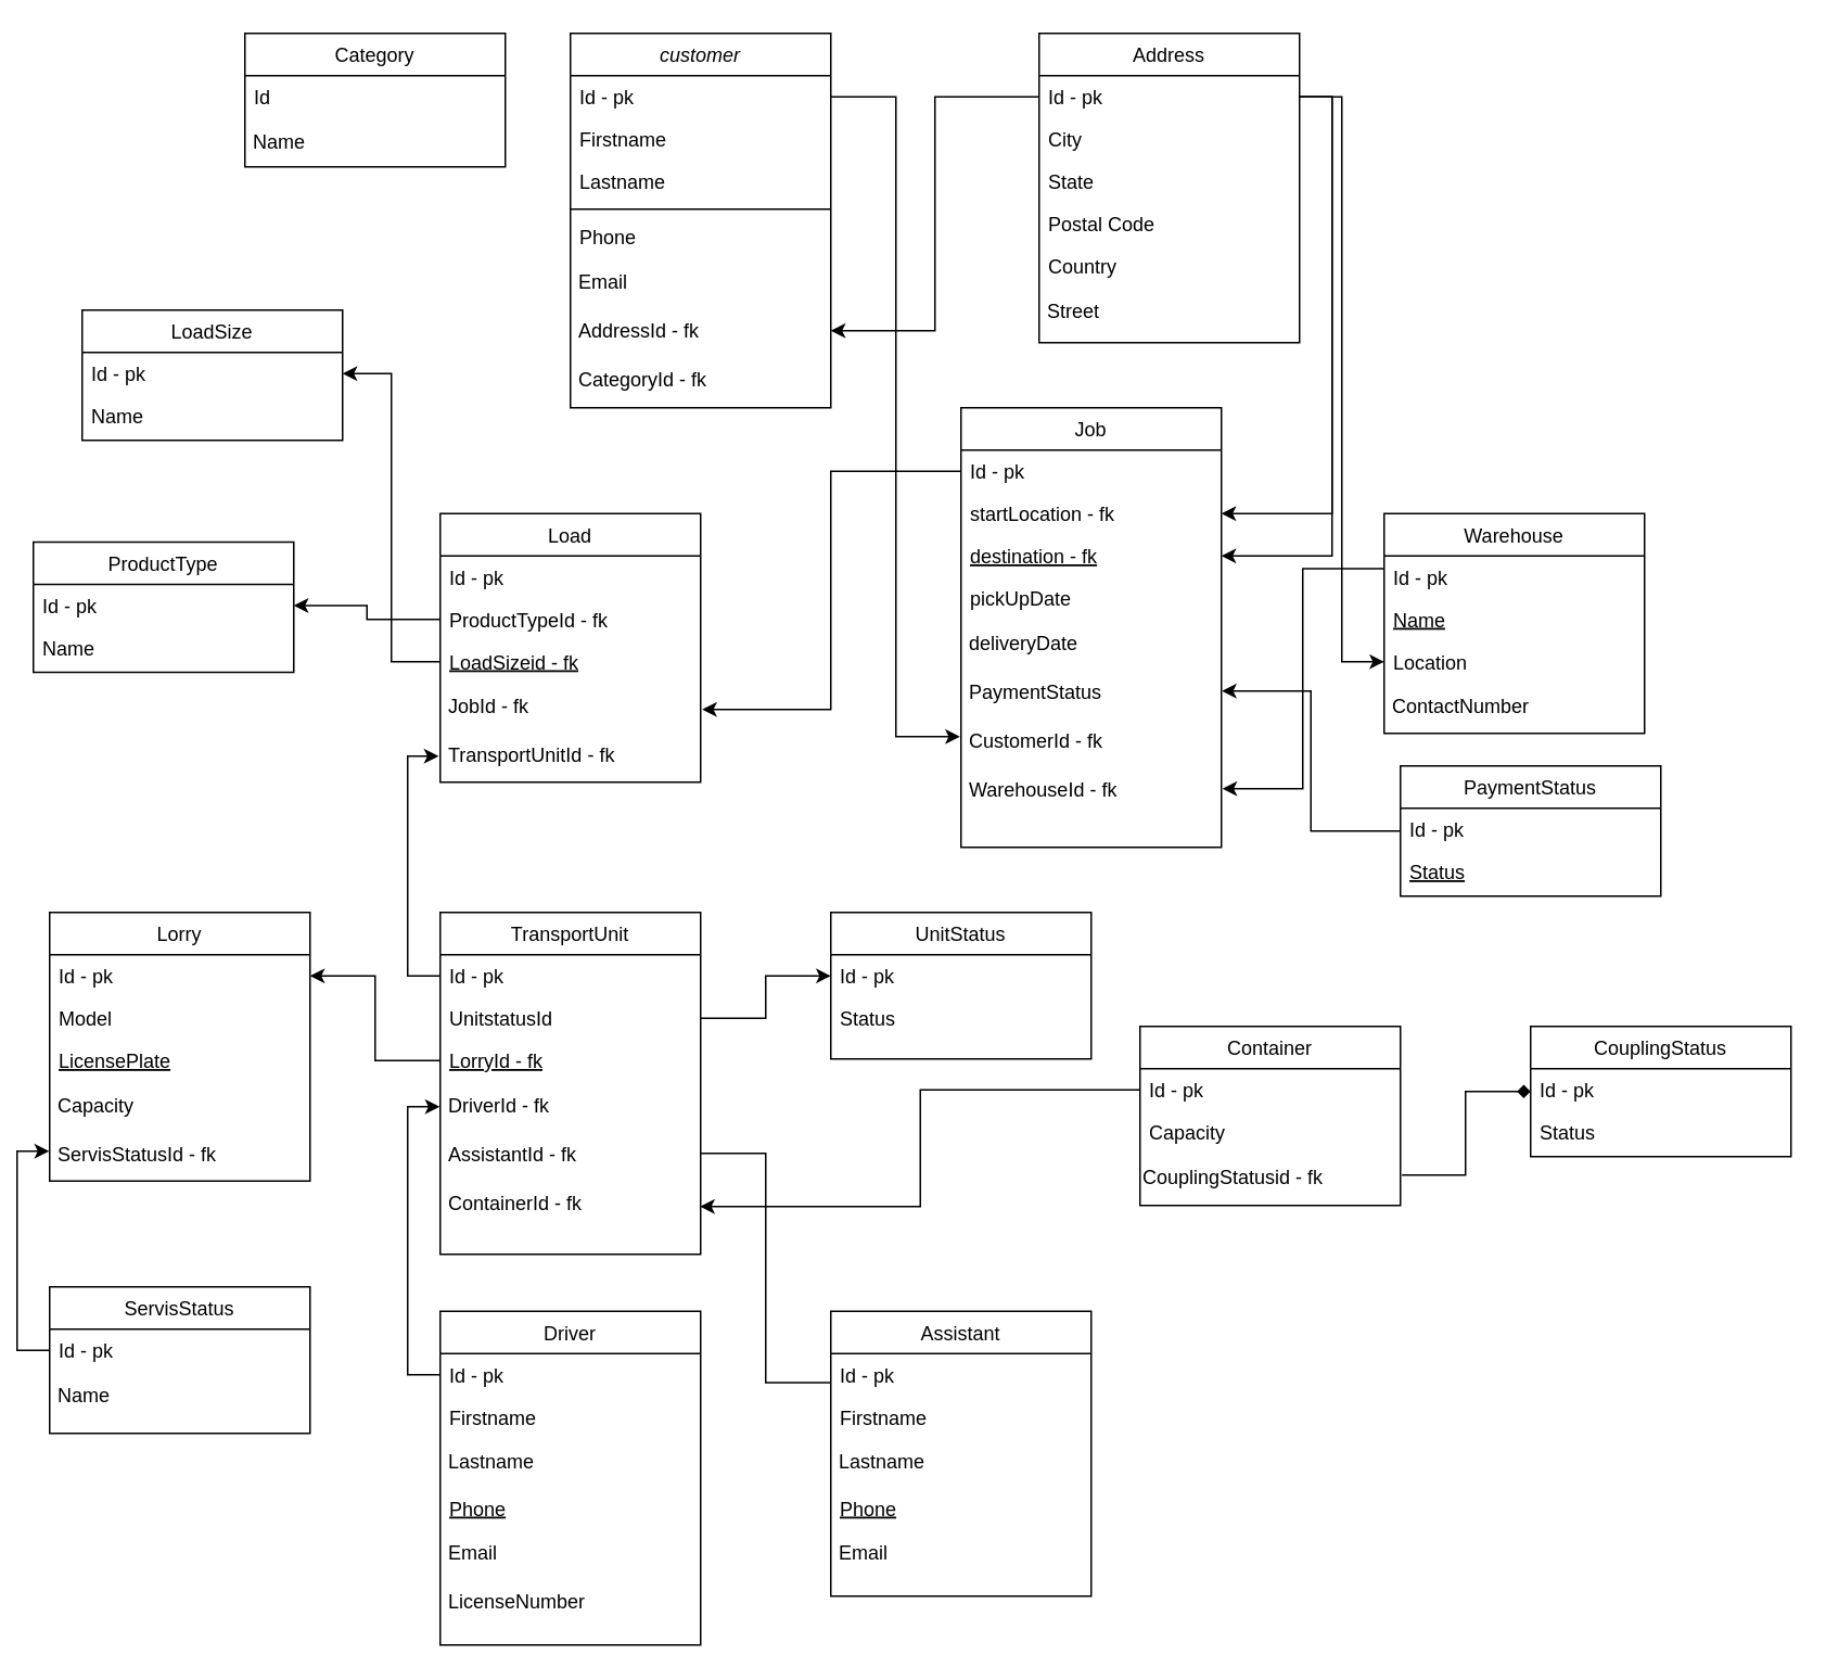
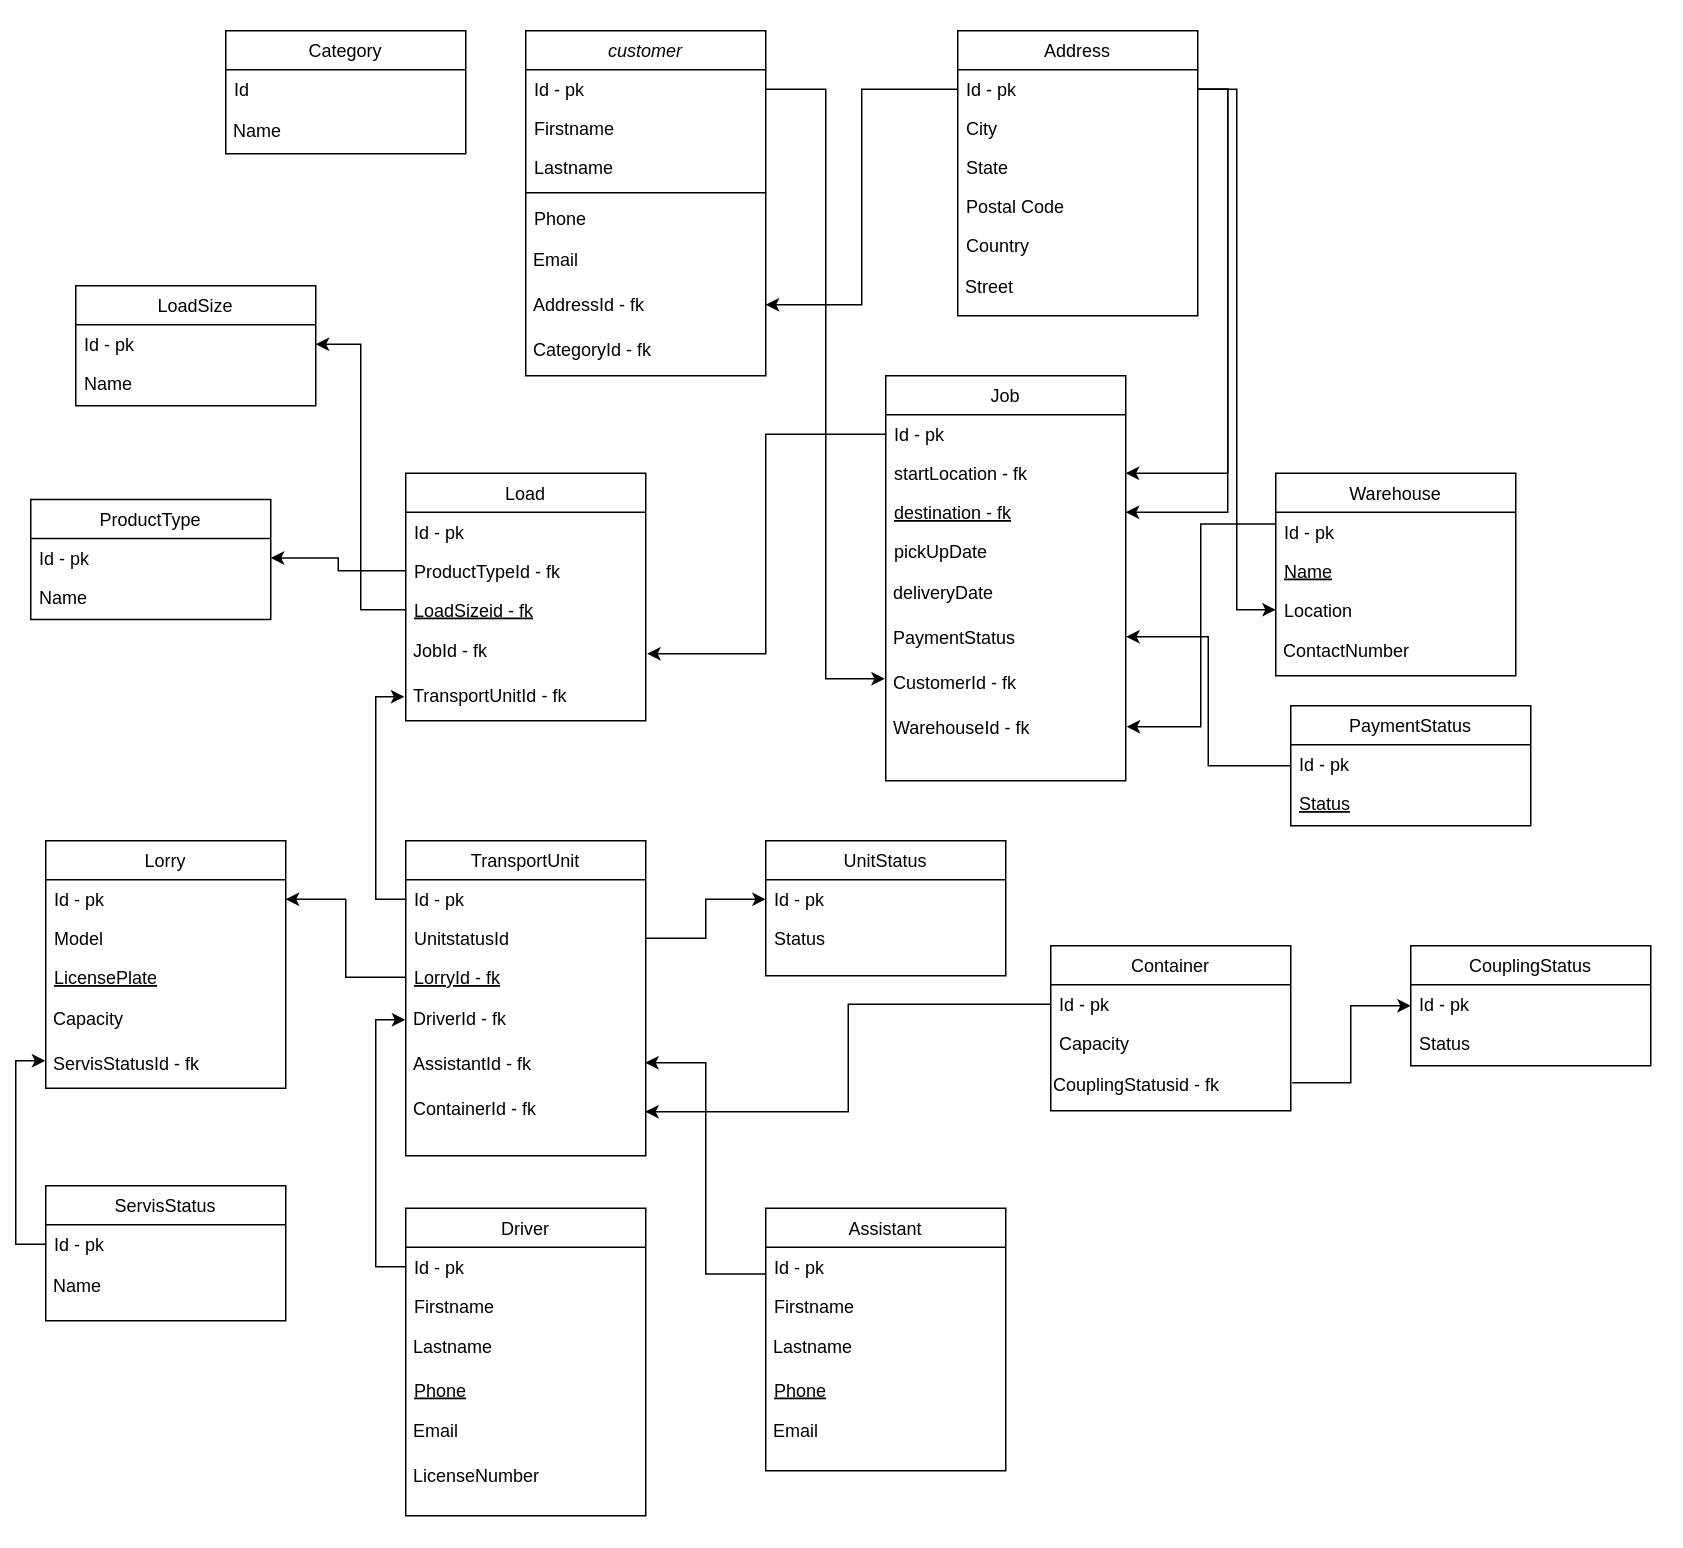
- <mxCell id="92" value="" style="edgeStyle=orthogonalEdgeStyle;rounded=0;orthogonalLoop=1;jettySize=auto;html=1;exitX=1.006;exitY=0.444;exitDx=0;exitDy=0;exitPerimeter=0;endArrow=diamond;" parent="1" source="96" target="97" edge="1"><mxGeometry relative="1" as="geometry" /></mxCell>
+ <mxCell id="92" value="" style="edgeStyle=orthogonalEdgeStyle;rounded=0;orthogonalLoop=1;jettySize=auto;html=1;exitX=1.006;exitY=0.444;exitDx=0;exitDy=0;exitPerimeter=0;" parent="1" source="96" target="97" edge="1"><mxGeometry relative="1" as="geometry" /></mxCell>
- <mxCell id="100" style="edgeStyle=orthogonalEdgeStyle;rounded=0;orthogonalLoop=1;jettySize=auto;html=1;exitX=0;exitY=0.25;exitDx=0;exitDy=0;entryX=0.998;entryY=0.467;entryDx=0;entryDy=0;entryPerimeter=0;endArrow=none;" parent="1" source="86" target="61" edge="1"><mxGeometry relative="1" as="geometry" /></mxCell>
+ <mxCell id="100" style="edgeStyle=orthogonalEdgeStyle;rounded=0;orthogonalLoop=1;jettySize=auto;html=1;exitX=0;exitY=0.25;exitDx=0;exitDy=0;entryX=0.998;entryY=0.467;entryDx=0;entryDy=0;entryPerimeter=0;" parent="1" source="86" target="61" edge="1"><mxGeometry relative="1" as="geometry" /></mxCell>
